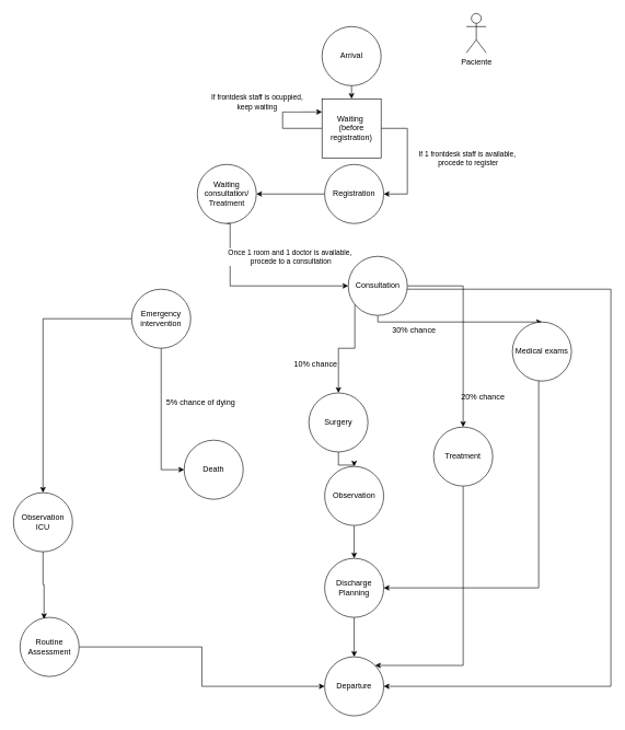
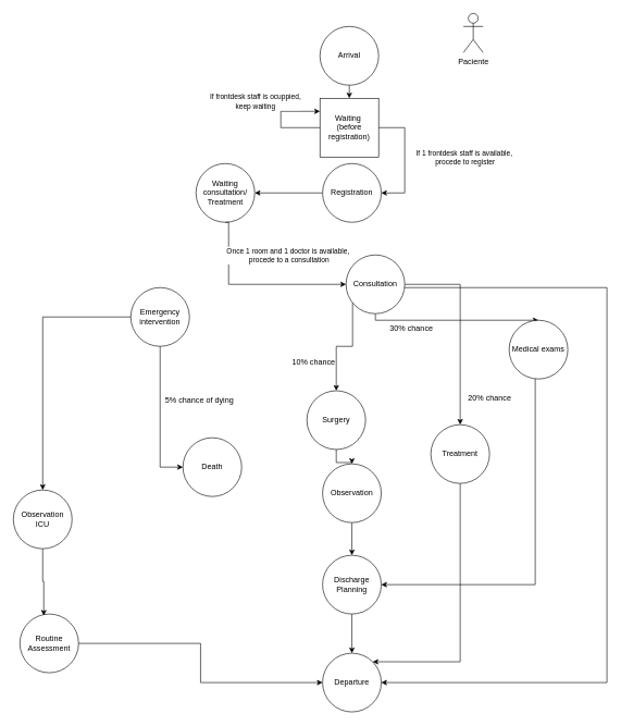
- <mxCell id="41" value="20% chance" style="text;html=1;align=center;verticalAlign=middle;resizable=0;points=[];autosize=1;strokeColor=none;fillColor=none;" vertex="1" parent="1"><mxGeometry x="690" y="590" width="90" height="30" as="geometry" /></mxCell>
+ <mxCell id="41" value="20% chance" style="text;html=1;align=center;verticalAlign=middle;resizable=0;points=[];autosize=1;strokeColor=none;fillColor=none;" vertex="1" parent="1"><mxGeometry x="705" y="595" width="90" height="30" as="geometry" /></mxCell>
